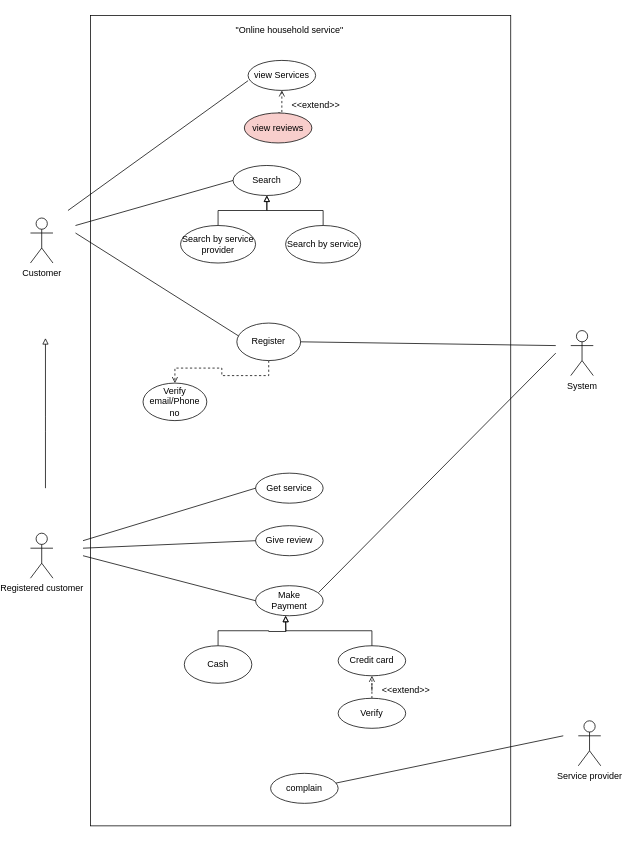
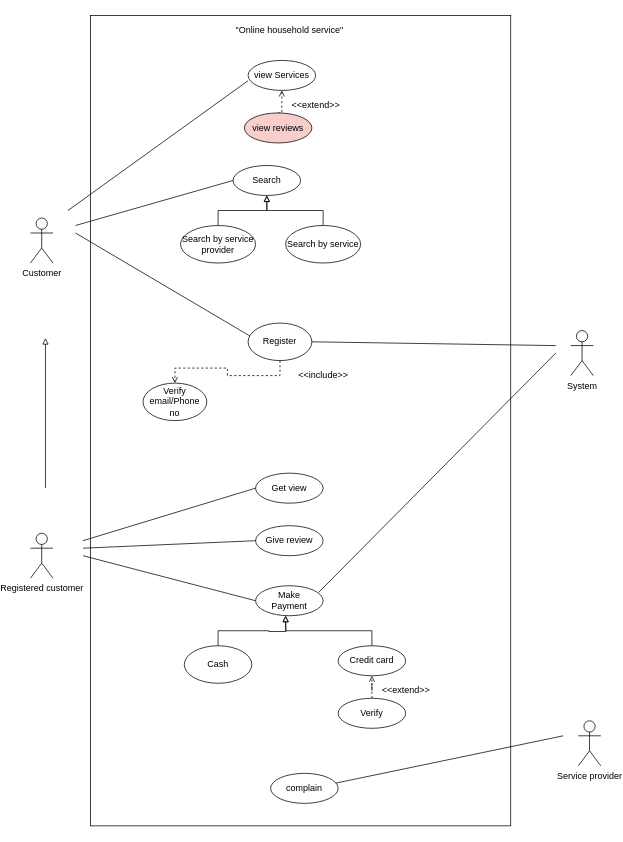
- <mxCell id="14" value="Register" style="ellipse;whiteSpace=wrap;html=1;" parent="1" vertex="1"><mxGeometry x="295" y="430" width="85" height="50" as="geometry" /></mxCell>
+ <mxCell id="14" value="Register" style="ellipse;whiteSpace=wrap;html=1;" parent="1" vertex="1"><mxGeometry x="310" y="430" width="85" height="50" as="geometry" /></mxCell>
+ <mxCell id="37" value="&amp;lt;&amp;lt;include&amp;gt;&amp;gt;" style="text;html=1;align=center;verticalAlign=middle;resizable=0;points=[];autosize=1;" parent="1" vertex="1"><mxGeometry x="370" y="490" width="80" height="20" as="geometry" /></mxCell>
- <mxCell id="19" value="Get service" style="ellipse;whiteSpace=wrap;html=1;" parent="1" vertex="1"><mxGeometry x="320" y="630" width="90" height="40" as="geometry" /></mxCell>
+ <mxCell id="19" value="Get view" style="ellipse;whiteSpace=wrap;html=1;" parent="1" vertex="1"><mxGeometry x="320" y="630" width="90" height="40" as="geometry" /></mxCell>
